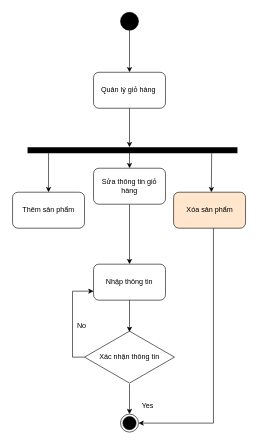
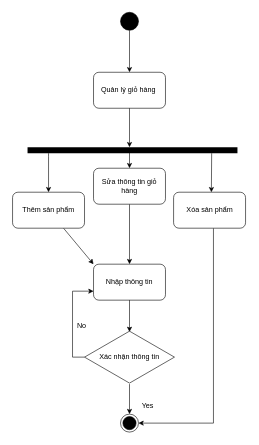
- <mxCell id="15" value="Xóa sản phẩm" style="rounded=1;whiteSpace=wrap;html=1;fillColor=#ffe6cc;" parent="1" vertex="1"><mxGeometry x="288.5" y="320" width="120" height="60" as="geometry" /></mxCell>
+ <mxCell id="15" value="Xóa sản phẩm" style="rounded=1;whiteSpace=wrap;html=1;" parent="1" vertex="1"><mxGeometry x="288.5" y="320" width="120" height="60" as="geometry" /></mxCell>
+ <mxCell id="10" style="rounded=0;orthogonalLoop=1;jettySize=auto;html=1;entryX=0;entryY=0;entryDx=0;entryDy=0;" parent="1" source="11" target="16" edge="1"><mxGeometry relative="1" as="geometry" /></mxCell>
